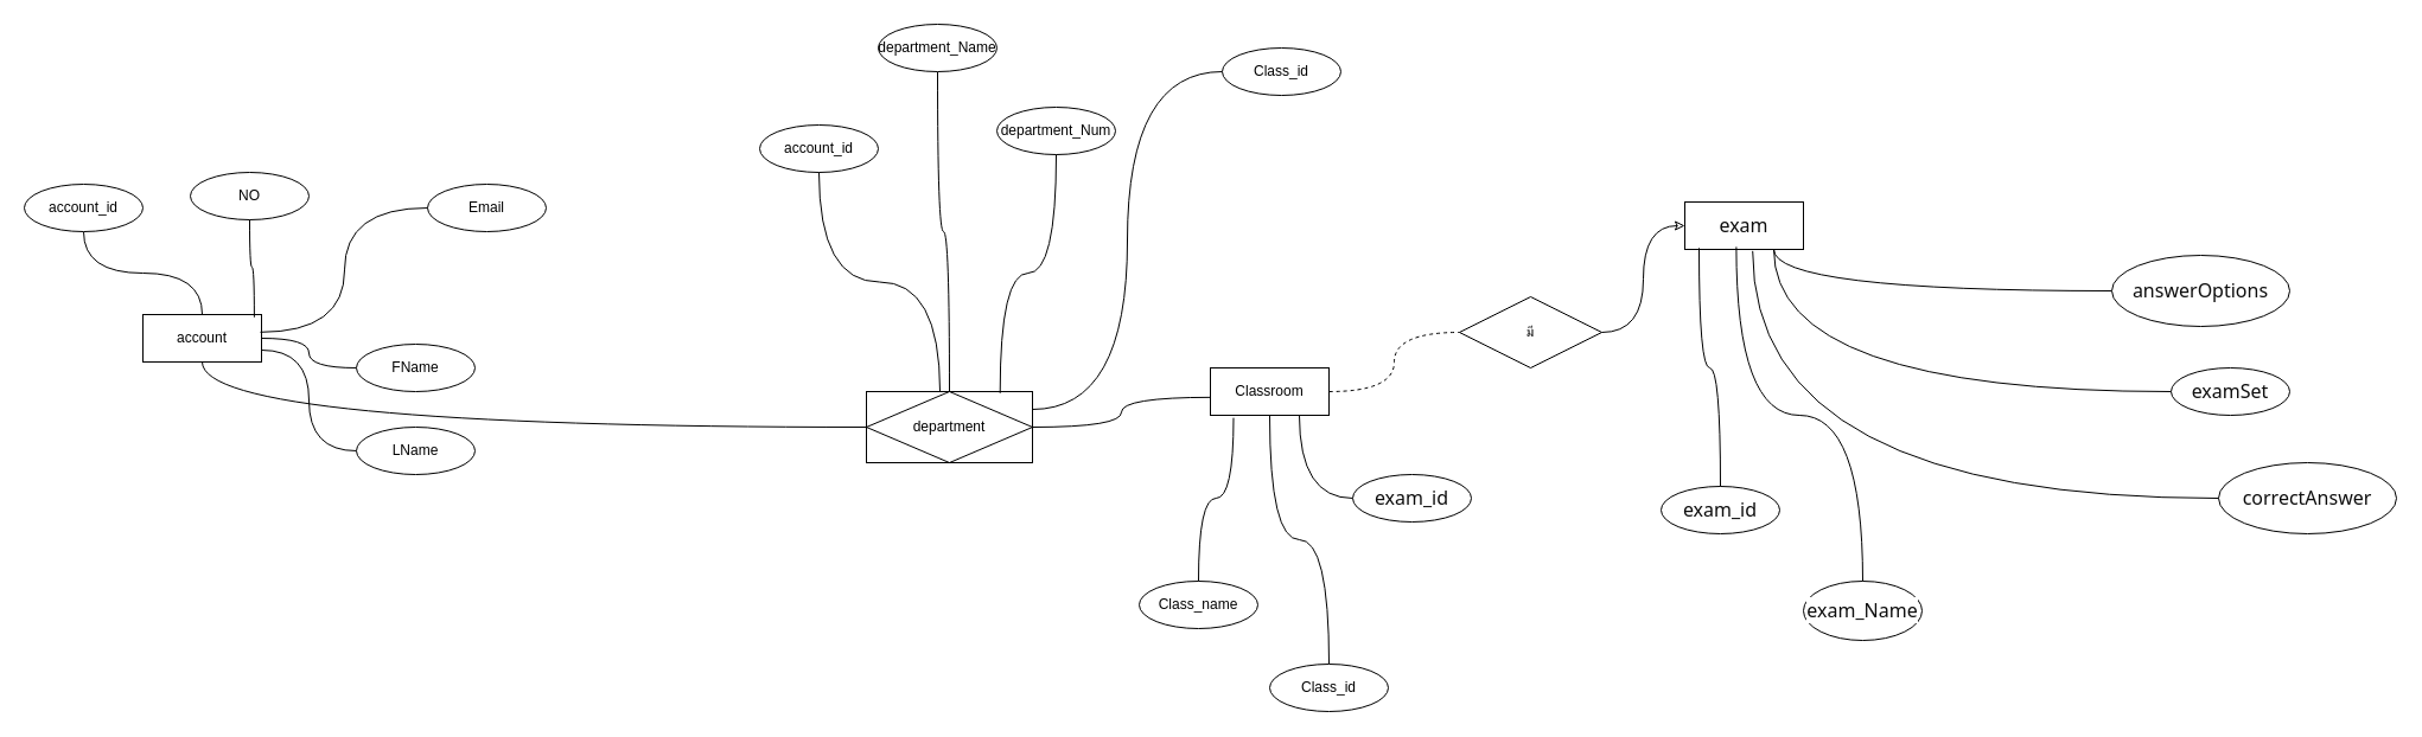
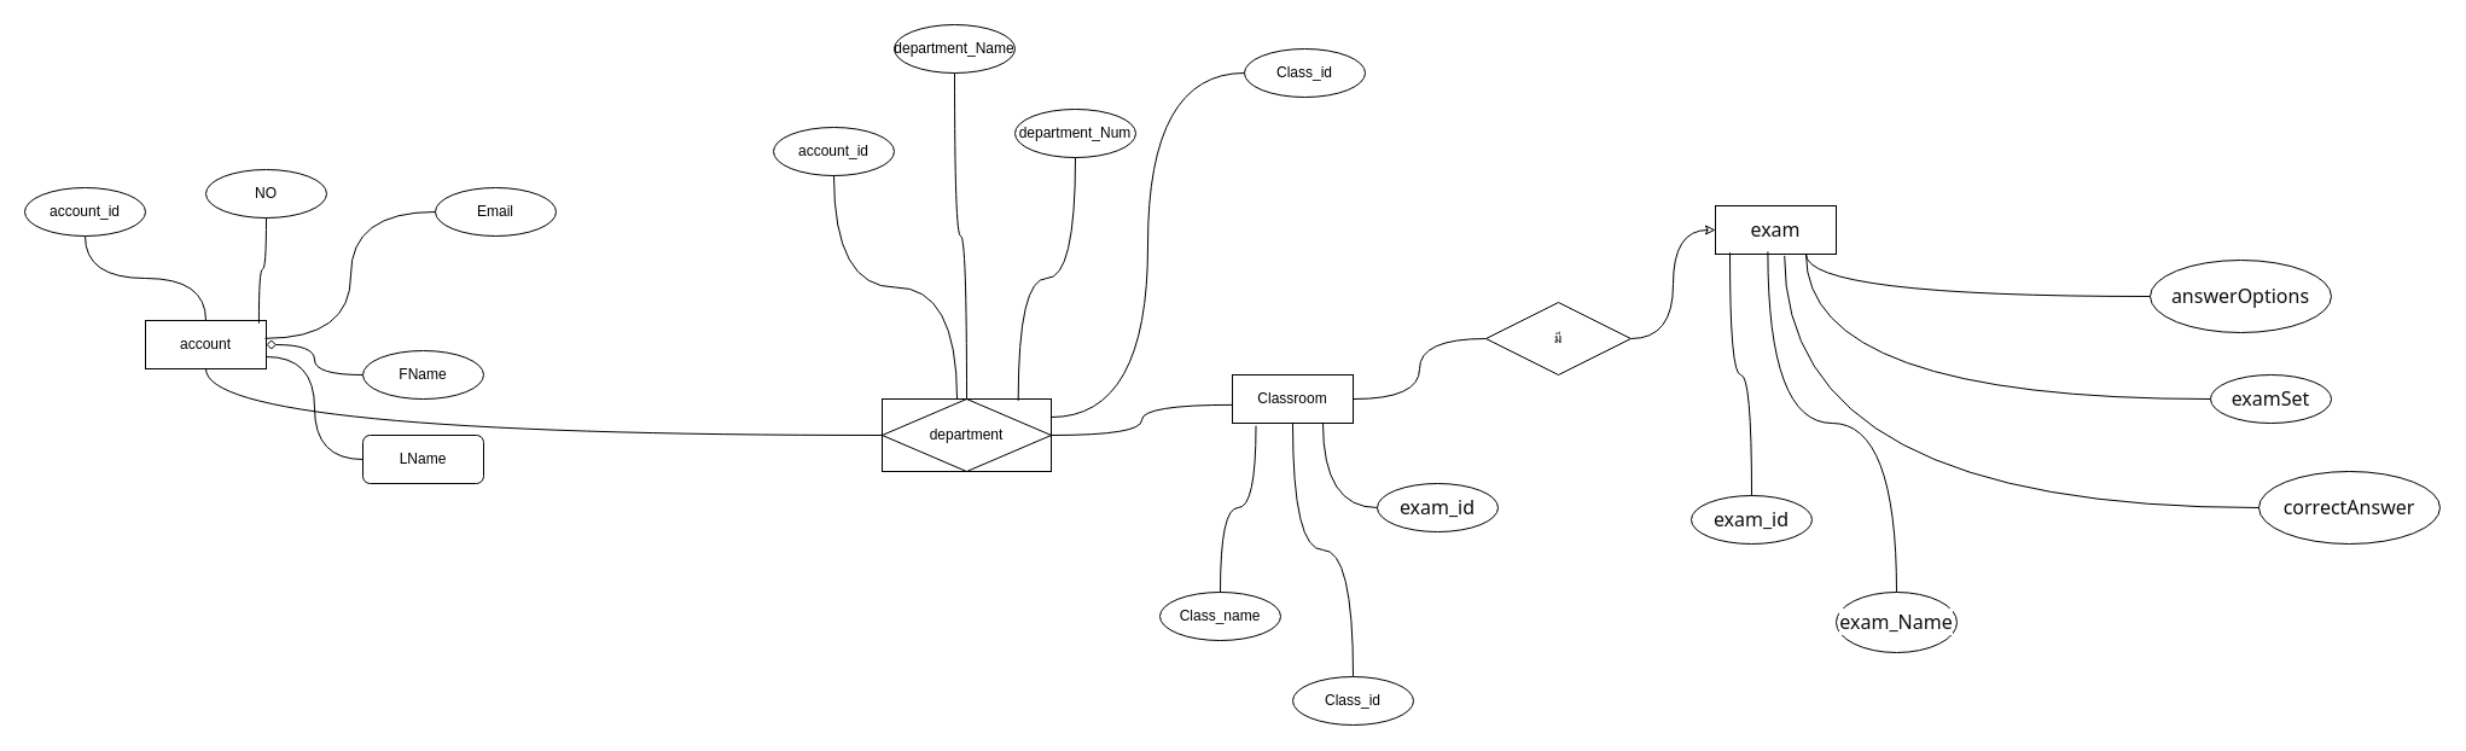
- <mxCell id="16" value="NO" style="ellipse;whiteSpace=wrap;html=1;align=center;" vertex="1" parent="1"><mxGeometry x="160" y="145" width="100" height="40" as="geometry" /></mxCell>
+ <mxCell id="16" value="NO" style="ellipse;whiteSpace=wrap;html=1;align=center;" vertex="1" parent="1"><mxGeometry x="170" y="140" width="100" height="40" as="geometry" /></mxCell>
- <mxCell id="12" style="edgeStyle=orthogonalEdgeStyle;rounded=0;orthogonalLoop=1;jettySize=auto;html=1;endArrow=none;endFill=0;curved=1;" edge="1" parent="1" source="13" target="3"><mxGeometry relative="1" as="geometry" /></mxCell>
+ <mxCell id="12" style="edgeStyle=orthogonalEdgeStyle;rounded=0;orthogonalLoop=1;jettySize=auto;html=1;endArrow=diamond;endFill=0;curved=1;" edge="1" parent="1" source="13" target="3"><mxGeometry relative="1" as="geometry" /></mxCell>
- <mxCell id="7" style="edgeStyle=orthogonalEdgeStyle;rounded=0;orthogonalLoop=1;jettySize=auto;html=1;endArrow=none;endFill=0;curved=1;dashed=1;" edge="1" parent="1" source="8" target="36"><mxGeometry relative="1" as="geometry" /></mxCell>
+ <mxCell id="7" style="edgeStyle=orthogonalEdgeStyle;rounded=0;orthogonalLoop=1;jettySize=auto;html=1;endArrow=none;endFill=0;curved=1;" edge="1" parent="1" source="8" target="36"><mxGeometry relative="1" as="geometry" /></mxCell>
- <mxCell id="15" value="LName" style="ellipse;whiteSpace=wrap;html=1;align=center;" vertex="1" parent="1"><mxGeometry x="300" y="360" width="100" height="40" as="geometry" /></mxCell>
+ <mxCell id="15" value="LName" style="whiteSpace=wrap;html=1;align=center;rounded=1;" vertex="1" parent="1"><mxGeometry x="300" y="360" width="100" height="40" as="geometry" /></mxCell>
